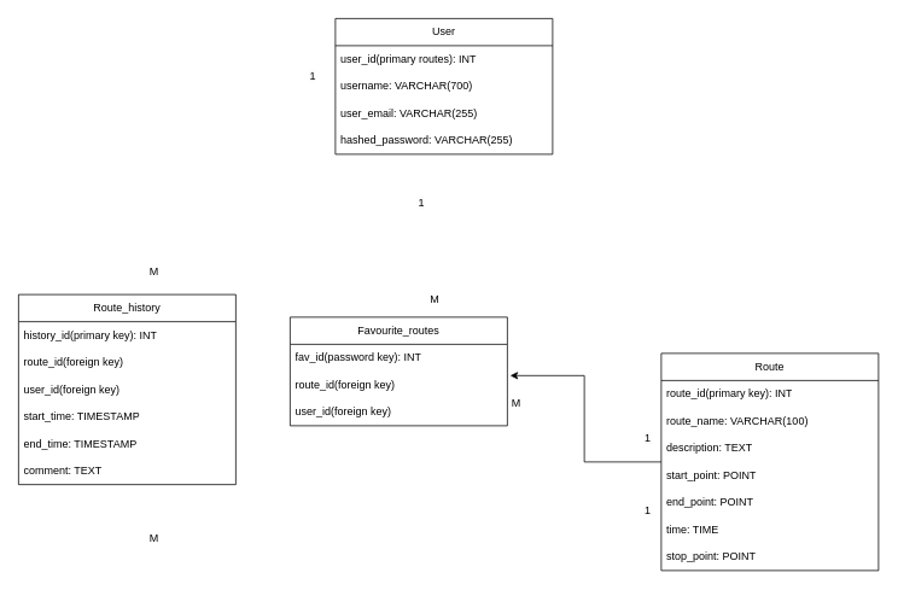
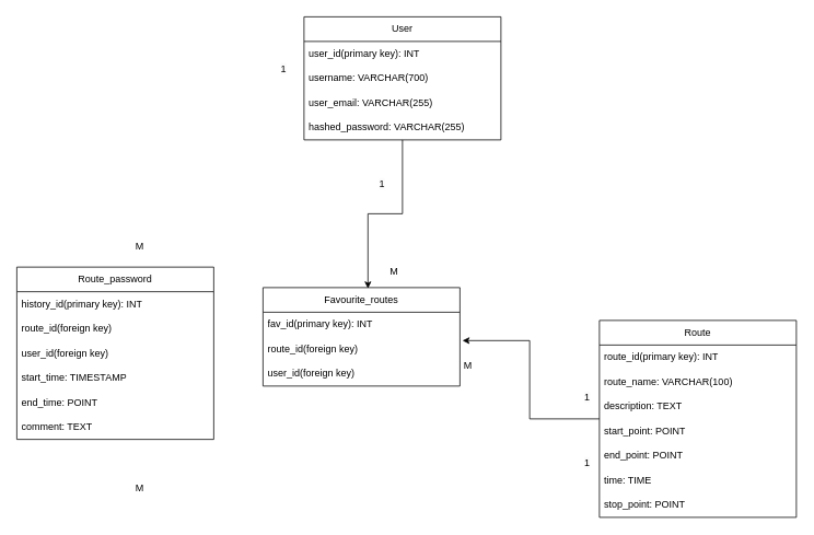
- <mxCell id="3" value="user_id(primary routes): INT" style="text;strokeColor=none;fillColor=none;align=left;verticalAlign=middle;spacingLeft=4;spacingRight=4;overflow=hidden;points=[[0,0.5],[1,0.5]];portConstraint=eastwest;rotatable=0;whiteSpace=wrap;html=1;" parent="2" vertex="1"><mxGeometry y="30" width="240" height="30" as="geometry" /></mxCell>
+ <mxCell id="3" value="user_id(primary key): INT" style="text;strokeColor=none;fillColor=none;align=left;verticalAlign=middle;spacingLeft=4;spacingRight=4;overflow=hidden;points=[[0,0.5],[1,0.5]];portConstraint=eastwest;rotatable=0;whiteSpace=wrap;html=1;" parent="2" vertex="1"><mxGeometry y="30" width="240" height="30" as="geometry" /></mxCell>
+ <mxCell id="29" style="edgeStyle=orthogonalEdgeStyle;rounded=0;orthogonalLoop=1;jettySize=auto;html=1;entryX=0.533;entryY=0.009;entryDx=0;entryDy=0;entryPerimeter=0;" parent="1" source="2" target="15" edge="1"><mxGeometry relative="1" as="geometry" /></mxCell>
- <mxCell id="19" value="Route_history" style="swimlane;fontStyle=0;childLayout=stackLayout;horizontal=1;startSize=30;horizontalStack=0;resizeParent=1;resizeParentMax=0;resizeLast=0;collapsible=1;marginBottom=0;whiteSpace=wrap;html=1;" parent="1" vertex="1"><mxGeometry x="20" y="325" width="240" height="210" as="geometry"><mxRectangle x="450" y="120" width="70" height="30" as="alternateBounds" /></mxGeometry></mxCell>
+ <mxCell id="19" value="Route_password" style="swimlane;fontStyle=0;childLayout=stackLayout;horizontal=1;startSize=30;horizontalStack=0;resizeParent=1;resizeParentMax=0;resizeLast=0;collapsible=1;marginBottom=0;whiteSpace=wrap;html=1;" parent="1" vertex="1"><mxGeometry x="20" y="325" width="240" height="210" as="geometry"><mxRectangle x="450" y="120" width="70" height="30" as="alternateBounds" /></mxGeometry></mxCell>
- <mxCell id="16" value="fav_id(password key): INT" style="text;strokeColor=none;fillColor=none;align=left;verticalAlign=middle;spacingLeft=4;spacingRight=4;overflow=hidden;points=[[0,0.5],[1,0.5]];portConstraint=eastwest;rotatable=0;whiteSpace=wrap;html=1;" parent="15" vertex="1"><mxGeometry y="30" width="240" height="30" as="geometry" /></mxCell>
+ <mxCell id="16" value="fav_id(primary key): INT" style="text;strokeColor=none;fillColor=none;align=left;verticalAlign=middle;spacingLeft=4;spacingRight=4;overflow=hidden;points=[[0,0.5],[1,0.5]];portConstraint=eastwest;rotatable=0;whiteSpace=wrap;html=1;" parent="15" vertex="1"><mxGeometry y="30" width="240" height="30" as="geometry" /></mxCell>
- <mxCell id="24" value="end_time: TIMESTAMP" style="text;strokeColor=none;fillColor=none;align=left;verticalAlign=middle;spacingLeft=4;spacingRight=4;overflow=hidden;points=[[0,0.5],[1,0.5]];portConstraint=eastwest;rotatable=0;whiteSpace=wrap;html=1;" parent="19" vertex="1"><mxGeometry y="150" width="240" height="30" as="geometry" /></mxCell>
+ <mxCell id="24" value="end_time: POINT" style="text;strokeColor=none;fillColor=none;align=left;verticalAlign=middle;spacingLeft=4;spacingRight=4;overflow=hidden;points=[[0,0.5],[1,0.5]];portConstraint=eastwest;rotatable=0;whiteSpace=wrap;html=1;" parent="19" vertex="1"><mxGeometry y="150" width="240" height="30" as="geometry" /></mxCell>
